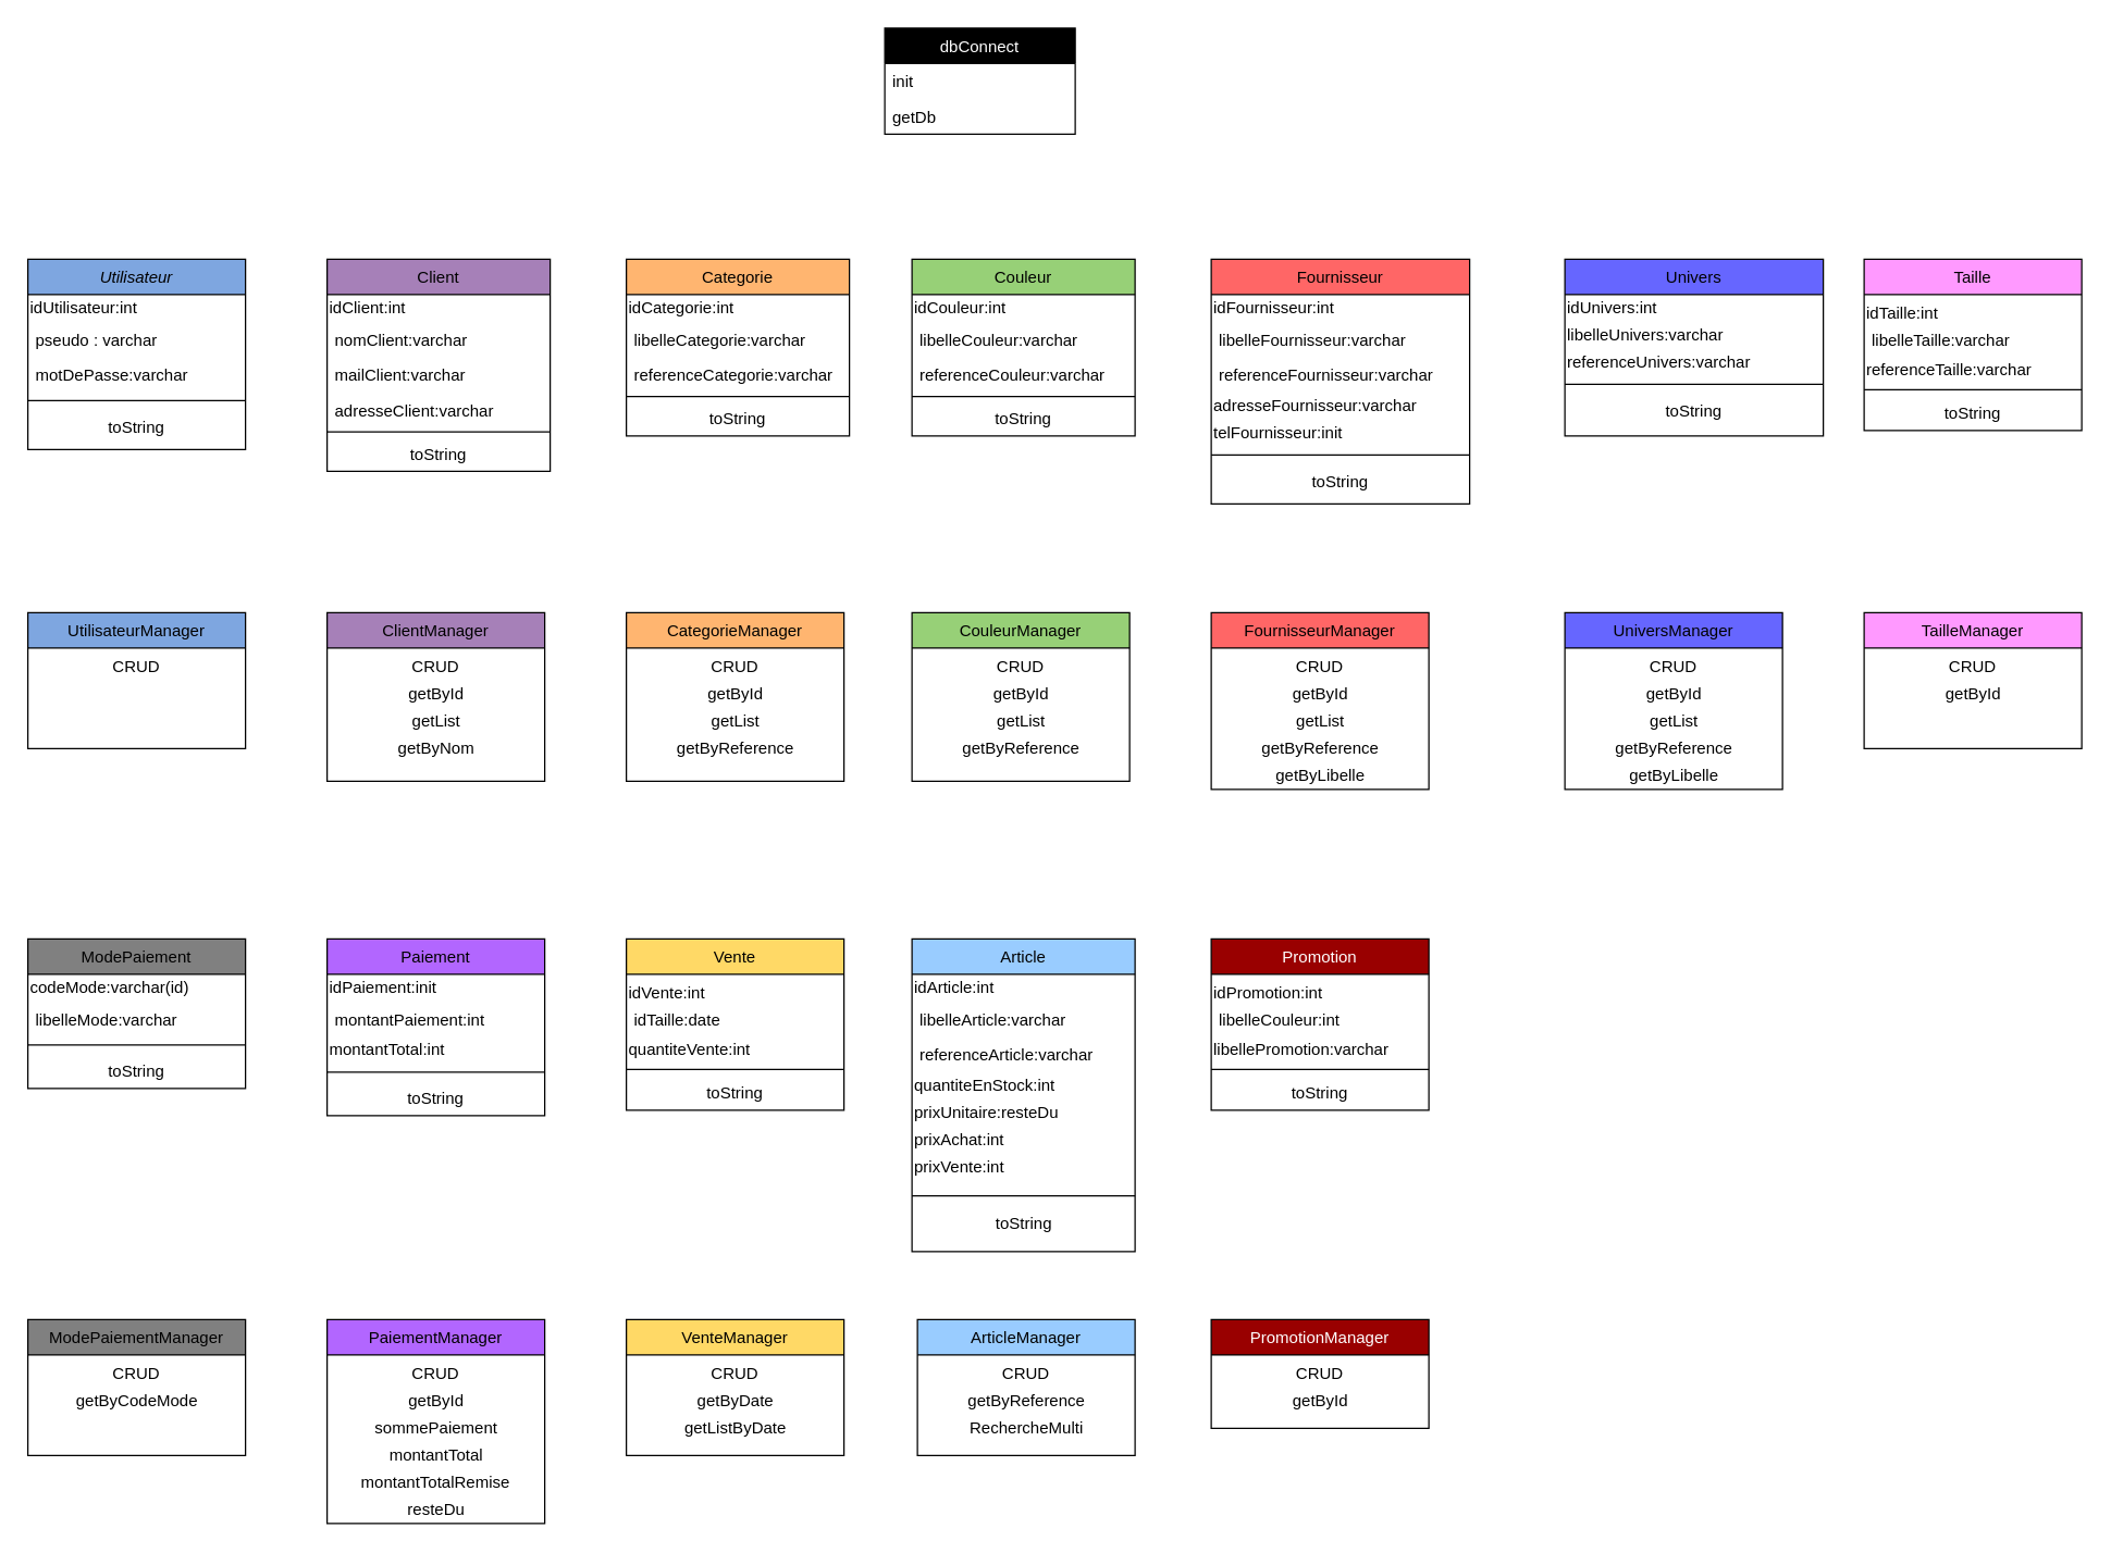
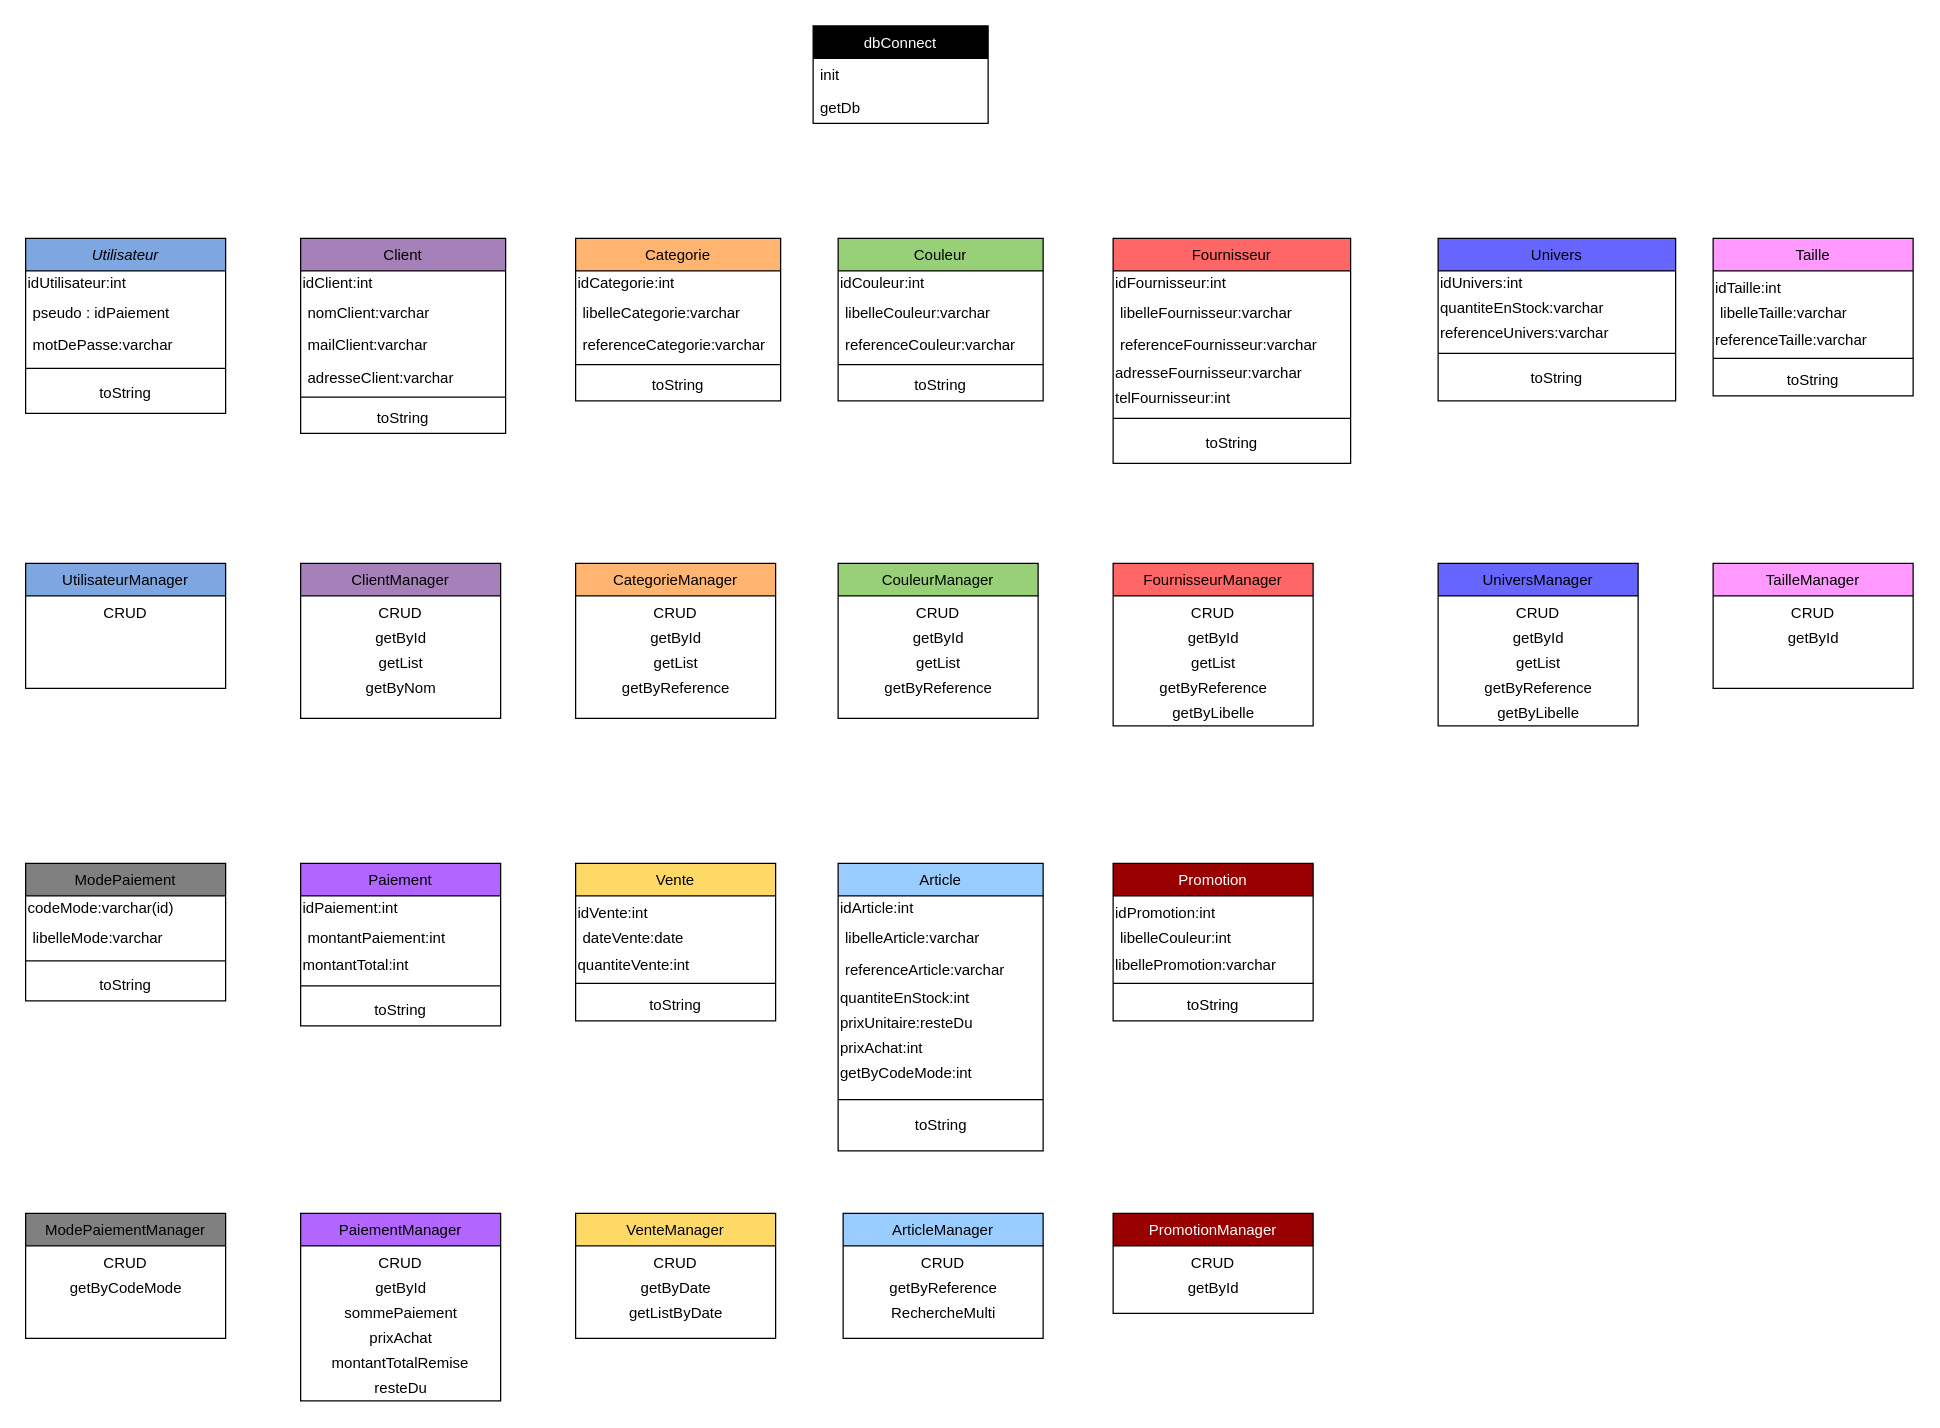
- <mxCell id="60" value="&lt;div style=&quot;text-align: justify&quot;&gt;libelleUnivers:varchar&lt;/div&gt;" style="text;html=1;align=left;verticalAlign=middle;resizable=0;points=[];autosize=1;" vertex="1" parent="58"><mxGeometry y="46" width="190" height="20" as="geometry" /></mxCell>
+ <mxCell id="60" value="&lt;div style=&quot;text-align: justify&quot;&gt;quantiteEnStock:varchar&lt;/div&gt;" style="text;html=1;align=left;verticalAlign=middle;resizable=0;points=[];autosize=1;" vertex="1" parent="58"><mxGeometry y="46" width="190" height="20" as="geometry" /></mxCell>
- <mxCell id="4" value="pseudo : varchar" style="text;align=left;verticalAlign=top;spacingLeft=4;spacingRight=4;overflow=hidden;rotatable=0;points=[[0,0.5],[1,0.5]];portConstraint=eastwest;" parent="2" vertex="1"><mxGeometry y="46" width="160" height="26" as="geometry" /></mxCell>
+ <mxCell id="4" value="pseudo : idPaiement" style="text;align=left;verticalAlign=top;spacingLeft=4;spacingRight=4;overflow=hidden;rotatable=0;points=[[0,0.5],[1,0.5]];portConstraint=eastwest;" parent="2" vertex="1"><mxGeometry y="46" width="160" height="26" as="geometry" /></mxCell>
- <mxCell id="38" value="telFournisseur:init" style="text;html=1;align=left;verticalAlign=middle;resizable=0;points=[];autosize=1;" vertex="1" parent="33"><mxGeometry y="118" width="190" height="20" as="geometry" /></mxCell>
+ <mxCell id="38" value="telFournisseur:int" style="text;html=1;align=left;verticalAlign=middle;resizable=0;points=[];autosize=1;" vertex="1" parent="33"><mxGeometry y="118" width="190" height="20" as="geometry" /></mxCell>
- <mxCell id="94" value="idPaiement:init" style="text;html=1;align=left;verticalAlign=middle;resizable=0;points=[];autosize=1;" vertex="1" parent="93"><mxGeometry y="26" width="160" height="20" as="geometry" /></mxCell>
+ <mxCell id="94" value="idPaiement:int" style="text;html=1;align=left;verticalAlign=middle;resizable=0;points=[];autosize=1;" vertex="1" parent="93"><mxGeometry y="26" width="160" height="20" as="geometry" /></mxCell>
- <mxCell id="80" value="idTaille:date" style="text;align=left;verticalAlign=top;spacingLeft=4;spacingRight=4;overflow=hidden;rotatable=0;points=[[0,0.5],[1,0.5]];portConstraint=eastwest;" vertex="1" parent="78"><mxGeometry y="46" width="160" height="26" as="geometry" /></mxCell>
+ <mxCell id="80" value="dateVente:date" style="text;align=left;verticalAlign=top;spacingLeft=4;spacingRight=4;overflow=hidden;rotatable=0;points=[[0,0.5],[1,0.5]];portConstraint=eastwest;" vertex="1" parent="78"><mxGeometry y="46" width="160" height="26" as="geometry" /></mxCell>
- <mxCell id="120" value="prixVente:int" style="text;html=1;align=left;verticalAlign=middle;resizable=0;points=[];autosize=1;fontColor=#000000;" vertex="1" parent="113"><mxGeometry y="158" width="164" height="20" as="geometry" /></mxCell>
+ <mxCell id="120" value="getByCodeMode:int" style="text;html=1;align=left;verticalAlign=middle;resizable=0;points=[];autosize=1;fontColor=#000000;" vertex="1" parent="113"><mxGeometry y="158" width="164" height="20" as="geometry" /></mxCell>
- <mxCell id="107" value="&lt;font color=&quot;#000000&quot;&gt;montantTotal&lt;/font&gt;" style="text;html=1;align=center;verticalAlign=middle;resizable=0;points=[];autosize=1;fontColor=#FFFFFF;" vertex="1" parent="103"><mxGeometry y="90" width="160" height="20" as="geometry" /></mxCell>
+ <mxCell id="107" value="&lt;font color=&quot;#000000&quot;&gt;prixAchat&lt;/font&gt;" style="text;html=1;align=center;verticalAlign=middle;resizable=0;points=[];autosize=1;fontColor=#FFFFFF;" vertex="1" parent="103"><mxGeometry y="90" width="160" height="20" as="geometry" /></mxCell>
